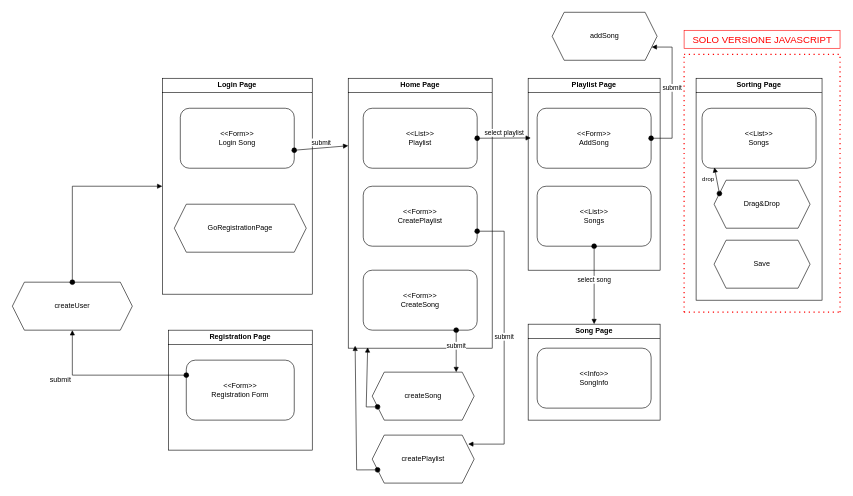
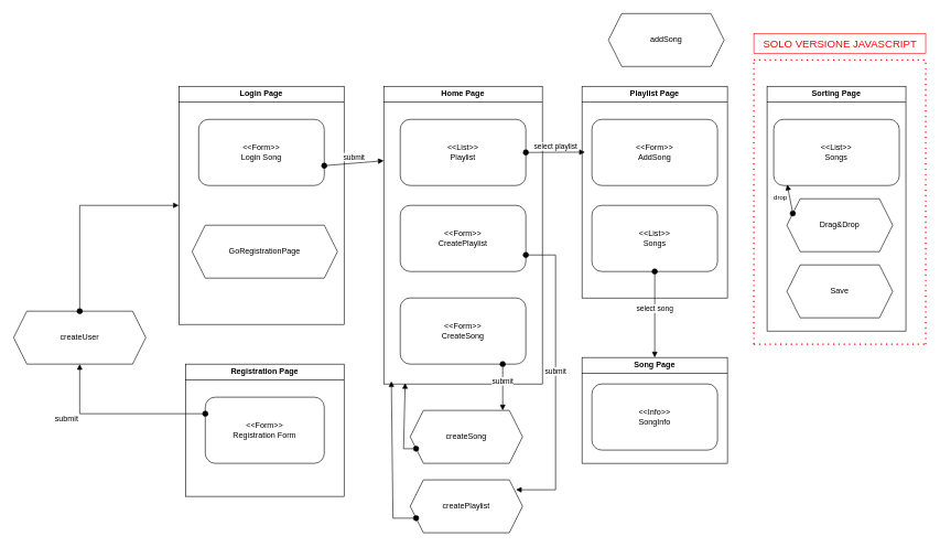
- <mxCell id="29" value="submit" style="html=1;verticalAlign=bottom;startArrow=oval;startFill=1;endArrow=block;startSize=8;curved=0;rounded=0;exitX=1;exitY=0.5;exitDx=0;exitDy=0;entryX=1;entryY=0.75;entryDx=0;entryDy=0;" parent="1" source="14" target="25" edge="1"><mxGeometry width="60" relative="1" as="geometry"><mxPoint x="1150" y="380" as="sourcePoint" /><mxPoint x="1210" y="380" as="targetPoint" /><Array as="points"><mxPoint x="1120" y="230" /><mxPoint x="1120" y="78" /></Array></mxGeometry></mxCell>
